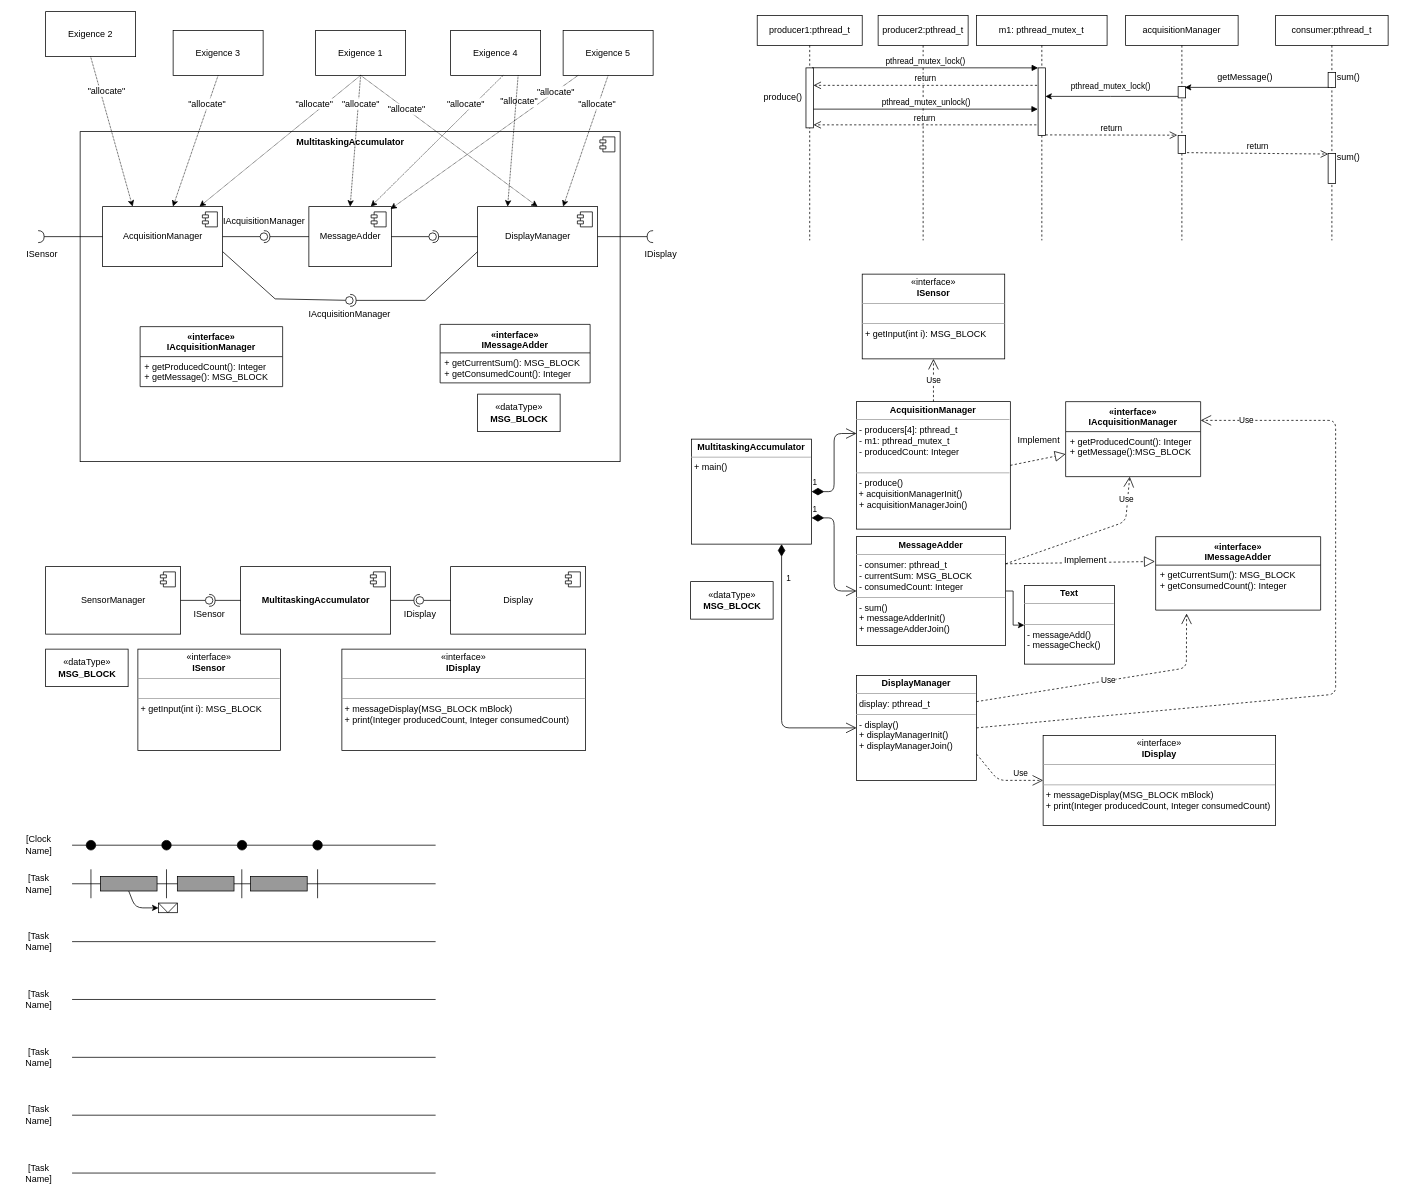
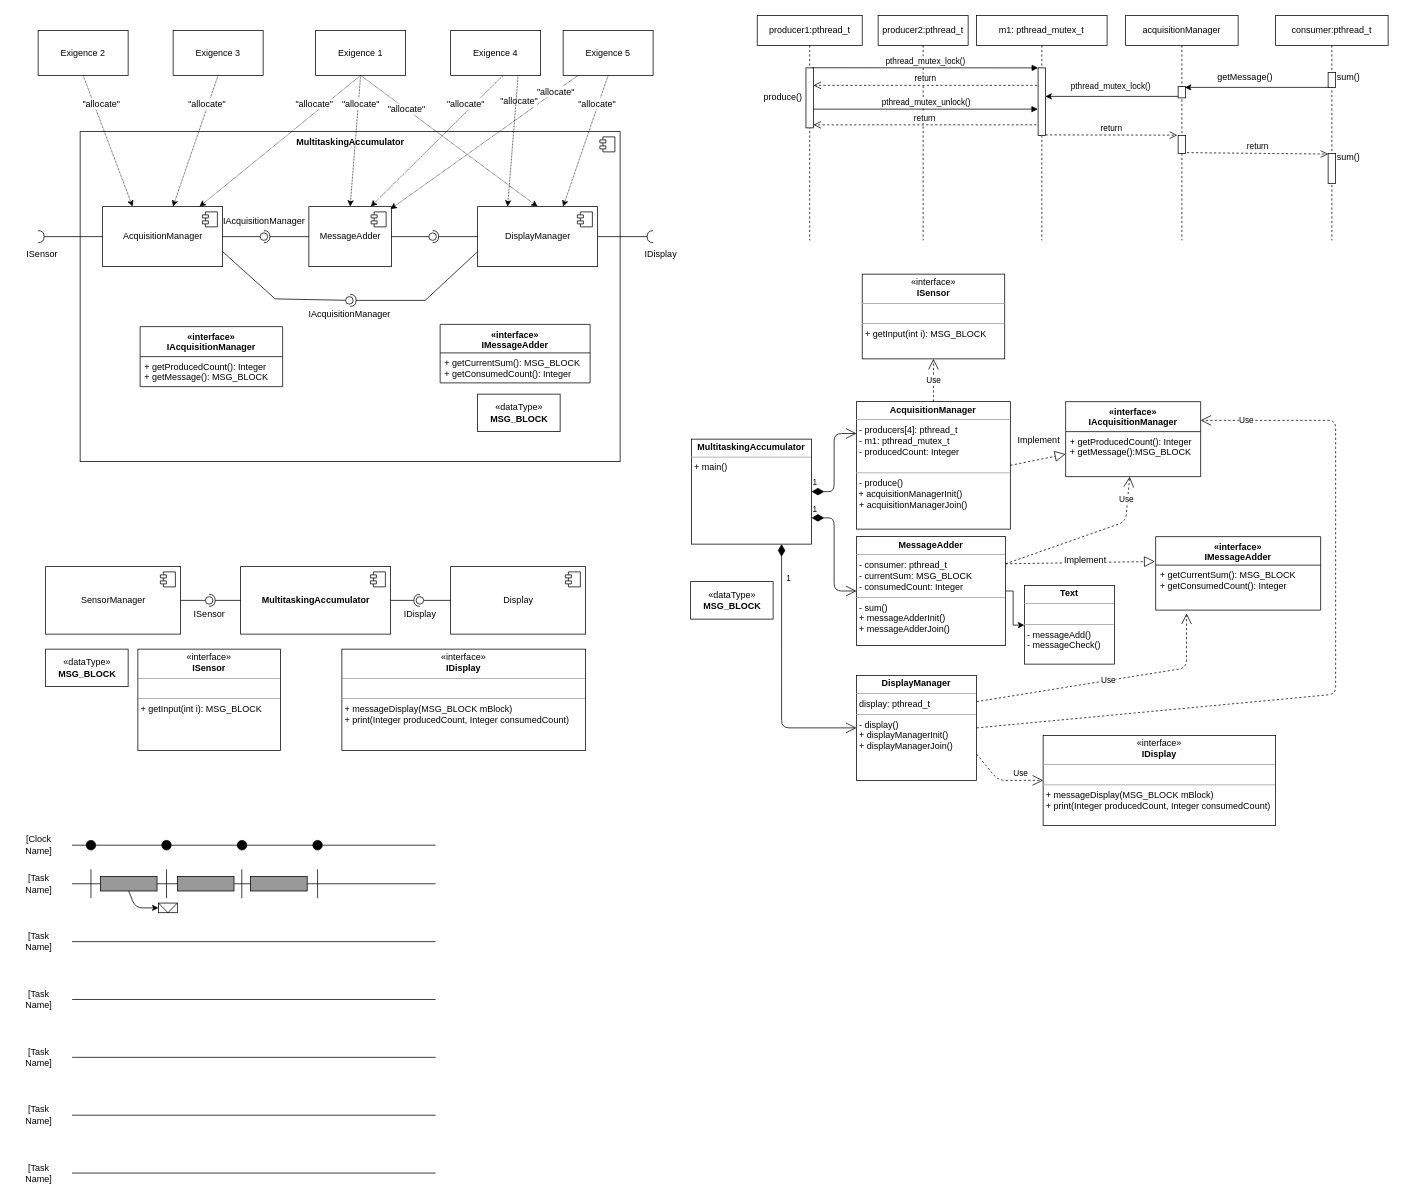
- <mxCell id="91" value="Exigence 2" style="rounded=0;whiteSpace=wrap;html=1;" parent="1" vertex="1"><mxGeometry x="60" y="15" width="120" height="60" as="geometry" /></mxCell>
+ <mxCell id="91" value="Exigence 2" style="rounded=0;whiteSpace=wrap;html=1;" parent="1" vertex="1"><mxGeometry x="50" y="40" width="120" height="60" as="geometry" /></mxCell>
